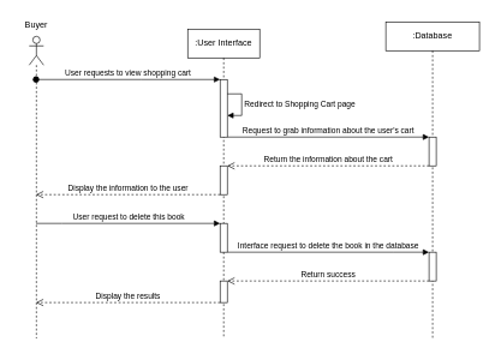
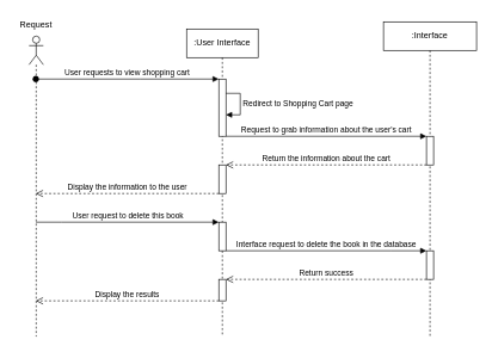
- <mxCell id="3" value="Buyer" style="text;strokeColor=none;align=center;fillColor=none;html=1;verticalAlign=middle;whiteSpace=wrap;rounded=0;" parent="1" vertex="1"><mxGeometry x="20" y="20" width="60" height="30" as="geometry" /></mxCell>
+ <mxCell id="3" value="Request" style="text;strokeColor=none;align=center;fillColor=none;html=1;verticalAlign=middle;whiteSpace=wrap;rounded=0;" parent="1" vertex="1"><mxGeometry x="20" y="20" width="60" height="30" as="geometry" /></mxCell>
- <mxCell id="11" value=":Database" style="shape=umlLifeline;perimeter=lifelinePerimeter;whiteSpace=wrap;html=1;container=0;dropTarget=0;collapsible=0;recursiveResize=0;outlineConnect=0;portConstraint=eastwest;newEdgeStyle={&quot;edgeStyle&quot;:&quot;elbowEdgeStyle&quot;,&quot;elbow&quot;:&quot;vertical&quot;,&quot;curved&quot;:0,&quot;rounded&quot;:0};" parent="1" vertex="1"><mxGeometry x="535" y="30" width="130" height="440" as="geometry" /></mxCell>
+ <mxCell id="11" value=":Interface" style="shape=umlLifeline;perimeter=lifelinePerimeter;whiteSpace=wrap;html=1;container=0;dropTarget=0;collapsible=0;recursiveResize=0;outlineConnect=0;portConstraint=eastwest;newEdgeStyle={&quot;edgeStyle&quot;:&quot;elbowEdgeStyle&quot;,&quot;elbow&quot;:&quot;vertical&quot;,&quot;curved&quot;:0,&quot;rounded&quot;:0};" parent="1" vertex="1"><mxGeometry x="535" y="30" width="130" height="440" as="geometry" /></mxCell>
